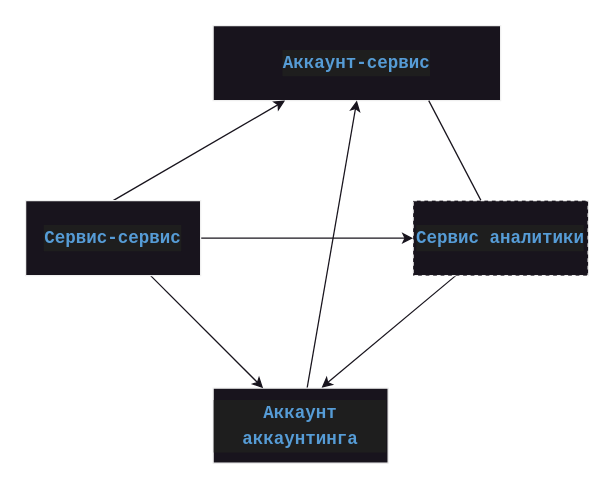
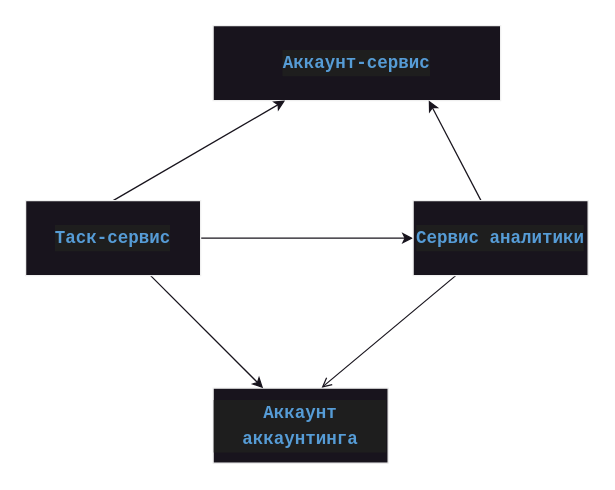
- <mxCell id="9" style="edgeStyle=none;html=1;entryX=0.75;entryY=1;entryDx=0;entryDy=0;strokeColor=#18141D;fillColor=#18141D;endArrow=none;" parent="1" source="11" target="2" edge="1"><mxGeometry relative="1" as="geometry" /></mxCell>
+ <mxCell id="9" style="edgeStyle=none;html=1;entryX=0.75;entryY=1;entryDx=0;entryDy=0;strokeColor=#18141D;fillColor=#18141D;" parent="1" source="11" target="2" edge="1"><mxGeometry relative="1" as="geometry" /></mxCell>
- <mxCell id="8" value="&lt;div style=&quot;color: rgb(212, 212, 212); background-color: rgb(30, 30, 30); font-family: Menlo, Monaco, &amp;quot;Courier New&amp;quot;, monospace; font-size: 14px; line-height: 21px;&quot;&gt;&lt;span style=&quot;color: #569cd6;font-weight: bold;&quot;&gt;Сервис-сервис&lt;/span&gt;&lt;/div&gt;" style="rounded=0;whiteSpace=wrap;html=1;fillColor=#18141D;strokeColor=#F0F0F0;" parent="1" vertex="1"><mxGeometry x="20" y="160" width="140" height="60" as="geometry" /></mxCell>
+ <mxCell id="8" value="&lt;div style=&quot;color: rgb(212, 212, 212); background-color: rgb(30, 30, 30); font-family: Menlo, Monaco, &amp;quot;Courier New&amp;quot;, monospace; font-size: 14px; line-height: 21px;&quot;&gt;&lt;span style=&quot;color: #569cd6;font-weight: bold;&quot;&gt;Таск-сервис&lt;/span&gt;&lt;/div&gt;" style="rounded=0;whiteSpace=wrap;html=1;fillColor=#18141D;strokeColor=#F0F0F0;" parent="1" vertex="1"><mxGeometry x="20" y="160" width="140" height="60" as="geometry" /></mxCell>
- <mxCell id="11" value="&lt;div style=&quot;color: rgb(212, 212, 212); background-color: rgb(30, 30, 30); font-family: Menlo, Monaco, &amp;quot;Courier New&amp;quot;, monospace; font-size: 14px; line-height: 21px;&quot;&gt;&lt;div style=&quot;line-height: 21px;&quot;&gt;&lt;span style=&quot;color: #569cd6;font-weight: bold;&quot;&gt;Сервис аналитики&lt;/span&gt;&lt;/div&gt;&lt;/div&gt;" style="rounded=0;whiteSpace=wrap;html=1;fillColor=#18141D;strokeColor=#F0F0F0;dashed=1;" parent="1" vertex="1"><mxGeometry x="330" y="160" width="140" height="60" as="geometry" /></mxCell>
+ <mxCell id="11" value="&lt;div style=&quot;color: rgb(212, 212, 212); background-color: rgb(30, 30, 30); font-family: Menlo, Monaco, &amp;quot;Courier New&amp;quot;, monospace; font-size: 14px; line-height: 21px;&quot;&gt;&lt;div style=&quot;line-height: 21px;&quot;&gt;&lt;span style=&quot;color: #569cd6;font-weight: bold;&quot;&gt;Сервис аналитики&lt;/span&gt;&lt;/div&gt;&lt;/div&gt;" style="rounded=0;whiteSpace=wrap;html=1;fillColor=#18141D;strokeColor=#F0F0F0;" parent="1" vertex="1"><mxGeometry x="330" y="160" width="140" height="60" as="geometry" /></mxCell>
- <mxCell id="3" style="edgeStyle=none;html=1;entryX=0.5;entryY=1;entryDx=0;entryDy=0;strokeColor=#18141D;fillColor=#18141D;" parent="1" source="4" target="2" edge="1"><mxGeometry relative="1" as="geometry"><mxPoint x="256" y="82" as="targetPoint" /></mxGeometry></mxCell>
- <mxCell id="10" style="edgeStyle=none;html=1;entryX=0.62;entryY=-0.006;entryDx=0;entryDy=0;entryPerimeter=0;strokeColor=#18141D;fillColor=#18141D;" parent="1" source="11" target="4" edge="1"><mxGeometry relative="1" as="geometry" /></mxCell>
+ <mxCell id="10" style="edgeStyle=none;html=1;entryX=0.62;entryY=-0.006;entryDx=0;entryDy=0;entryPerimeter=0;strokeColor=#18141D;fillColor=#18141D;endArrow=open;" parent="1" source="11" target="4" edge="1"><mxGeometry relative="1" as="geometry" /></mxCell>
